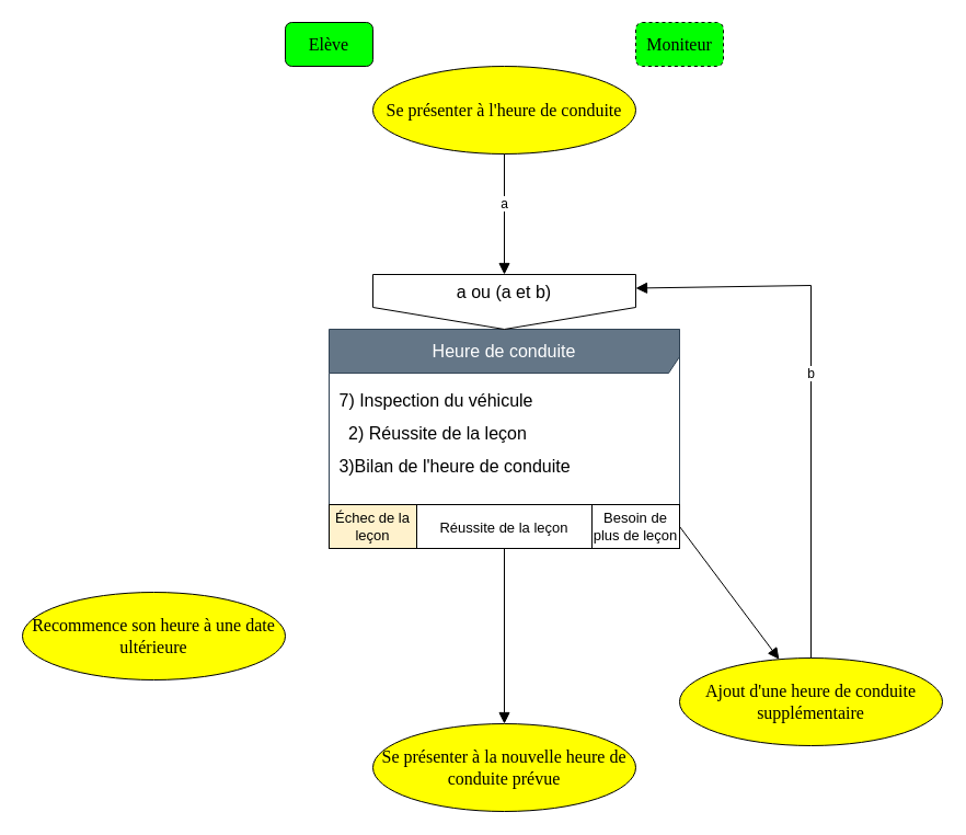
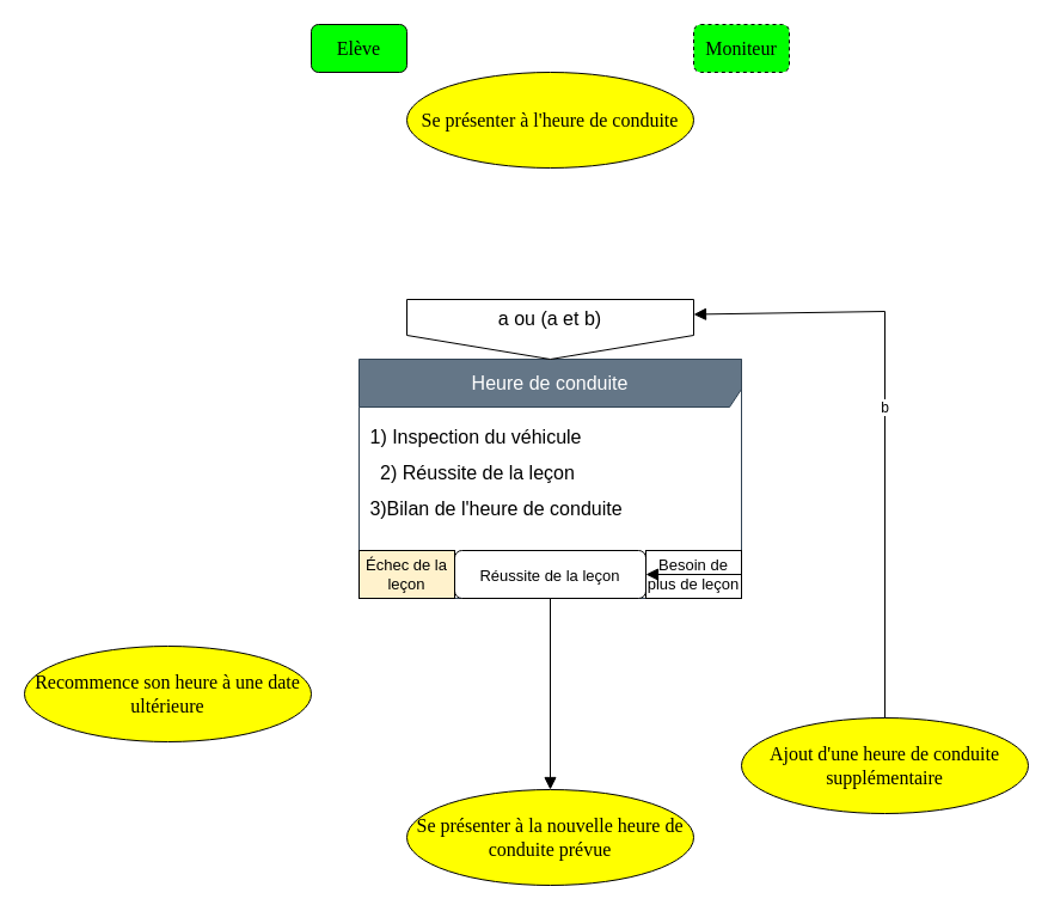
- <mxCell id="10" value="a" style="html=1;verticalAlign=bottom;endArrow=block;curved=0;rounded=0;fontSize=12;startSize=8;endSize=8;exitX=0.5;exitY=1;exitDx=0;exitDy=0;" edge="1" parent="1" source="2" target="11"><mxGeometry width="80" relative="1" as="geometry"><mxPoint x="430" y="240" as="sourcePoint" /><mxPoint x="510" y="240" as="targetPoint" /></mxGeometry></mxCell>
- <mxCell id="12" value="7) Inspection du véhicule" style="text;html=1;strokeColor=none;fillColor=none;align=center;verticalAlign=middle;whiteSpace=wrap;rounded=0;fontSize=16;" vertex="1" parent="1"><mxGeometry x="287.5" y="350" width="220" height="30" as="geometry" /></mxCell>
+ <mxCell id="12" value="1) Inspection du véhicule" style="text;html=1;strokeColor=none;fillColor=none;align=center;verticalAlign=middle;whiteSpace=wrap;rounded=0;fontSize=16;" vertex="1" parent="1"><mxGeometry x="287.5" y="350" width="220" height="30" as="geometry" /></mxCell>
- <mxCell id="6" value="&lt;font style=&quot;font-size: 13px;&quot;&gt;Réussite de la leçon&lt;/font&gt;" style="whiteSpace=wrap;html=1;align=center;fontSize=16;" vertex="1" parent="1"><mxGeometry x="380" y="460" width="160" height="40" as="geometry" /></mxCell>
+ <mxCell id="6" value="&lt;font style=&quot;font-size: 13px;&quot;&gt;Réussite de la leçon&lt;/font&gt;" style="whiteSpace=wrap;html=1;align=center;fontSize=16;rounded=1;" vertex="1" parent="1"><mxGeometry x="380" y="460" width="160" height="40" as="geometry" /></mxCell>
- <mxCell id="18" value="&lt;div&gt;&lt;br&gt;&lt;/div&gt;&lt;div&gt;&lt;br&gt;&lt;/div&gt;" style="html=1;verticalAlign=bottom;endArrow=block;curved=0;rounded=0;fontSize=12;startSize=8;endSize=8;exitX=1;exitY=0.5;exitDx=0;exitDy=0;" edge="1" parent="1" source="7" target="15"><mxGeometry width="80" relative="1" as="geometry"><mxPoint x="700" y="410" as="sourcePoint" /><mxPoint x="800" y="520" as="targetPoint" /></mxGeometry></mxCell>
+ <mxCell id="18" value="&lt;div&gt;&lt;br&gt;&lt;/div&gt;&lt;div&gt;&lt;br&gt;&lt;/div&gt;" style="html=1;verticalAlign=bottom;endArrow=block;curved=0;rounded=0;fontSize=12;startSize=8;endSize=8;exitX=1;exitY=0.5;exitDx=0;exitDy=0;" edge="1" parent="1" source="7" target="6"><mxGeometry width="80" relative="1" as="geometry"><mxPoint x="700" y="410" as="sourcePoint" /><mxPoint x="800" y="520" as="targetPoint" /></mxGeometry></mxCell>
